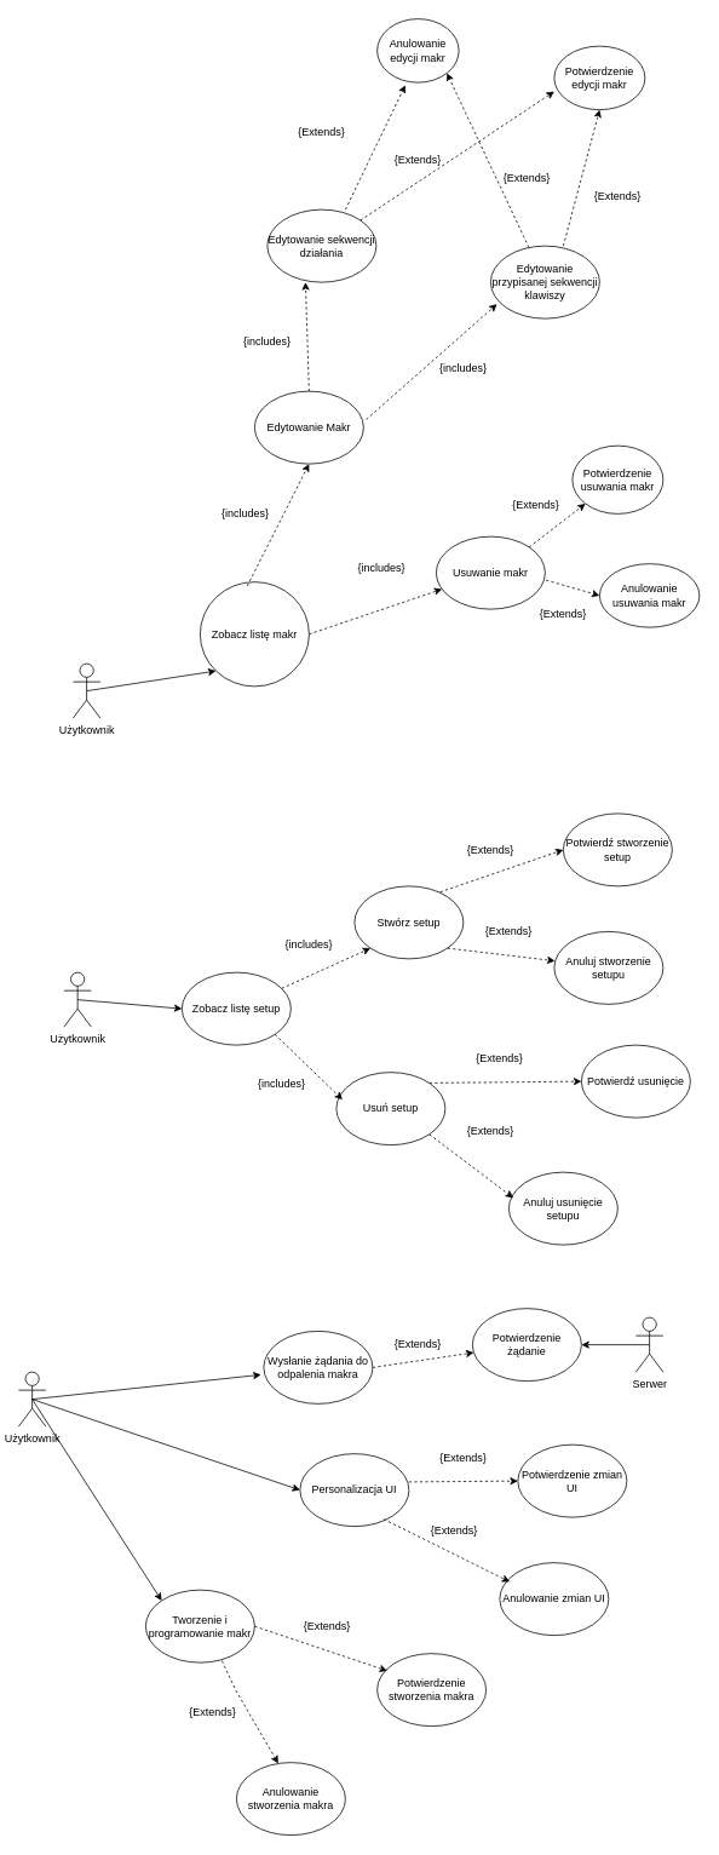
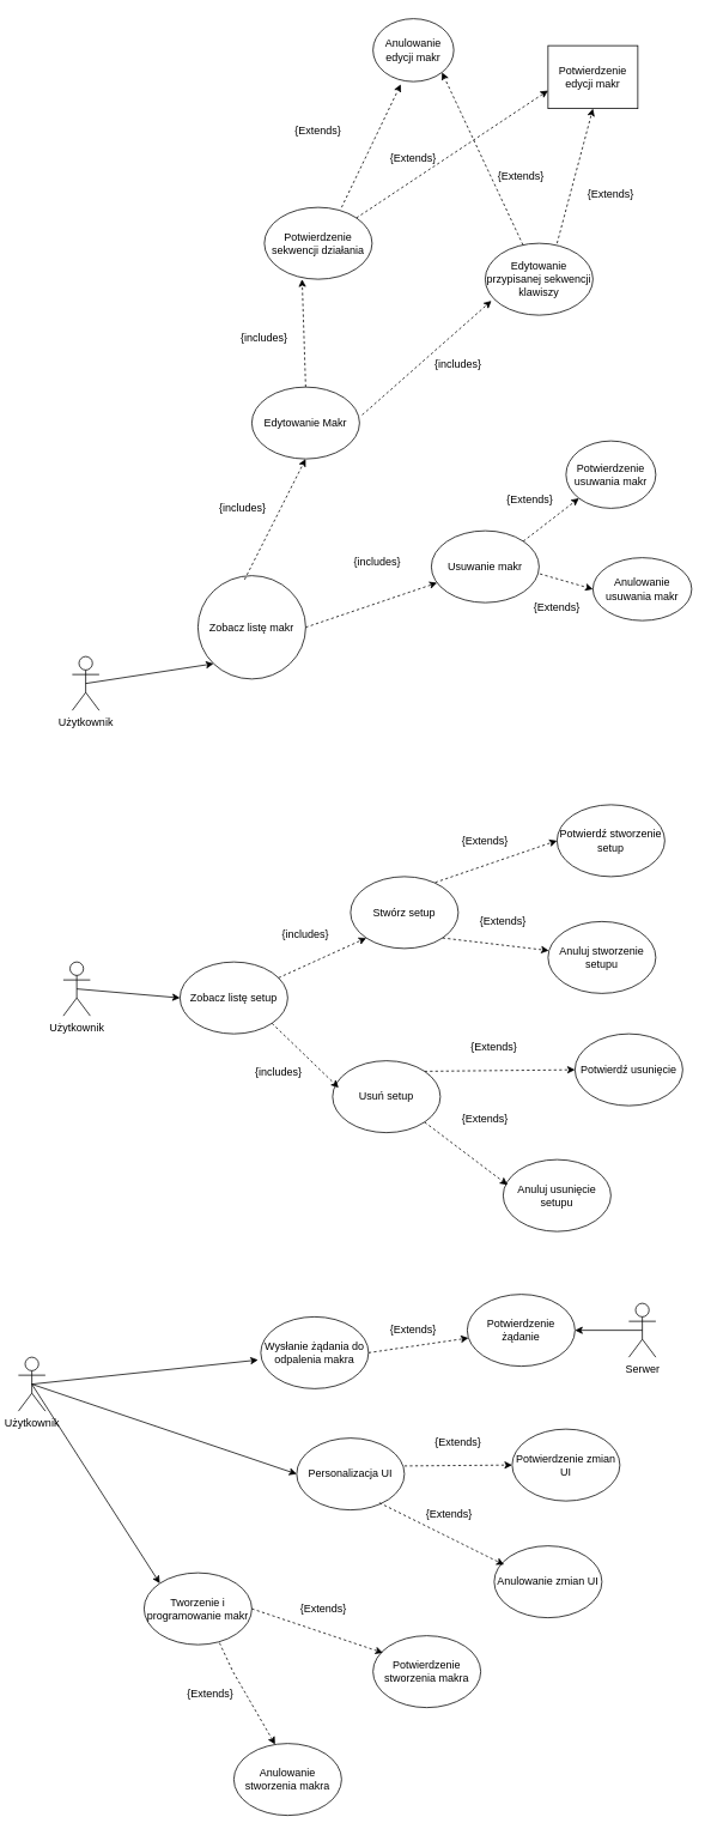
- <mxCell id="20" value="Potwierdzenie edycji makr" style="ellipse;whiteSpace=wrap;html=1;" vertex="1" parent="1"><mxGeometry x="610" y="50" width="100" height="70" as="geometry" /></mxCell>
+ <mxCell id="20" value="Potwierdzenie edycji makr" style="whiteSpace=wrap;html=1;rounded=0;" vertex="1" parent="1"><mxGeometry x="610" y="50" width="100" height="70" as="geometry" /></mxCell>
- <mxCell id="26" value="Edytowanie sekwencji działania" style="ellipse;whiteSpace=wrap;html=1;" vertex="1" parent="1"><mxGeometry x="294" y="230" width="120" height="80" as="geometry" /></mxCell>
+ <mxCell id="26" value="Potwierdzenie sekwencji działania" style="ellipse;whiteSpace=wrap;html=1;" vertex="1" parent="1"><mxGeometry x="294" y="230" width="120" height="80" as="geometry" /></mxCell>
